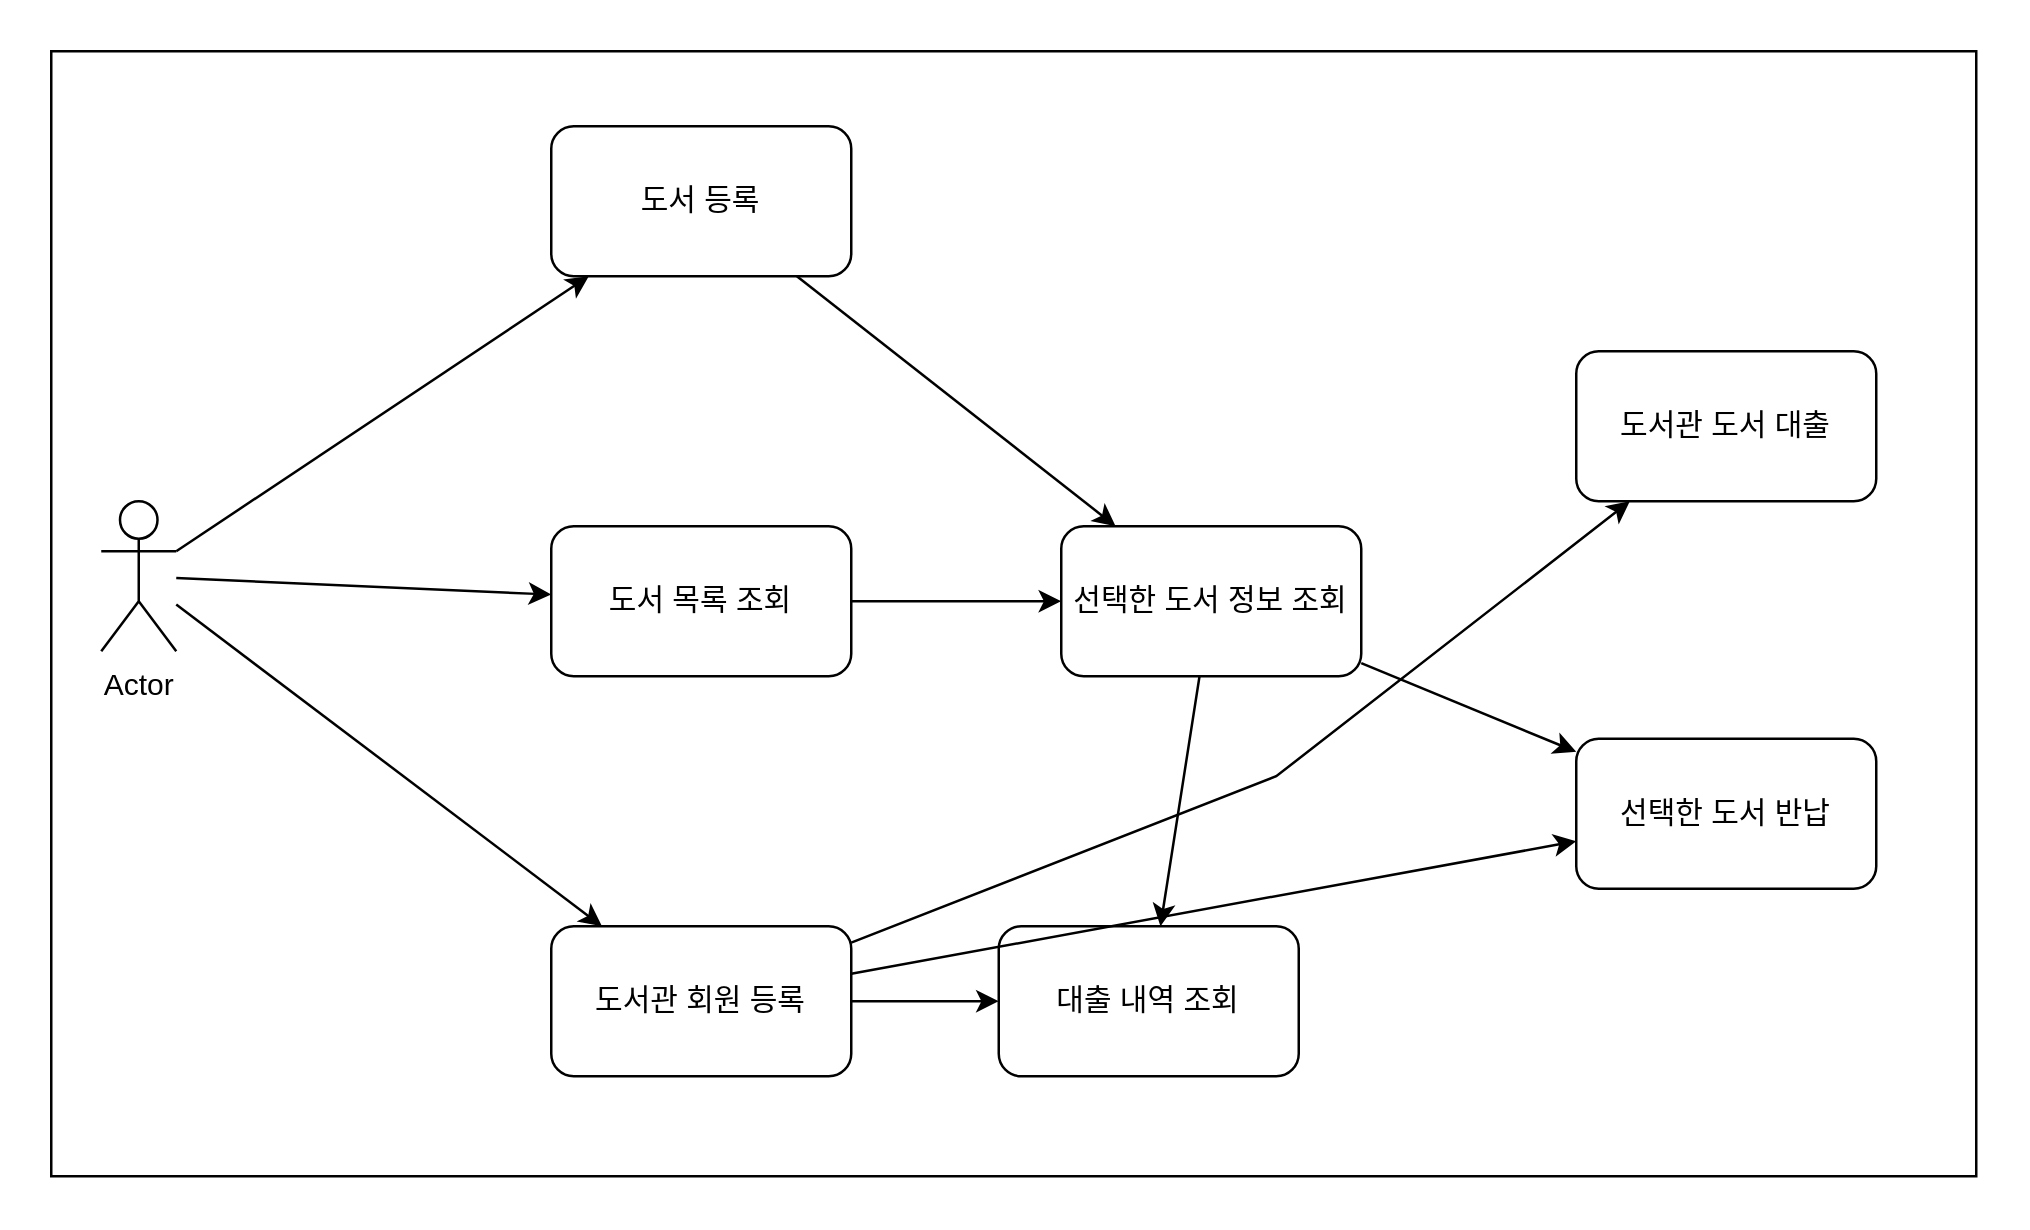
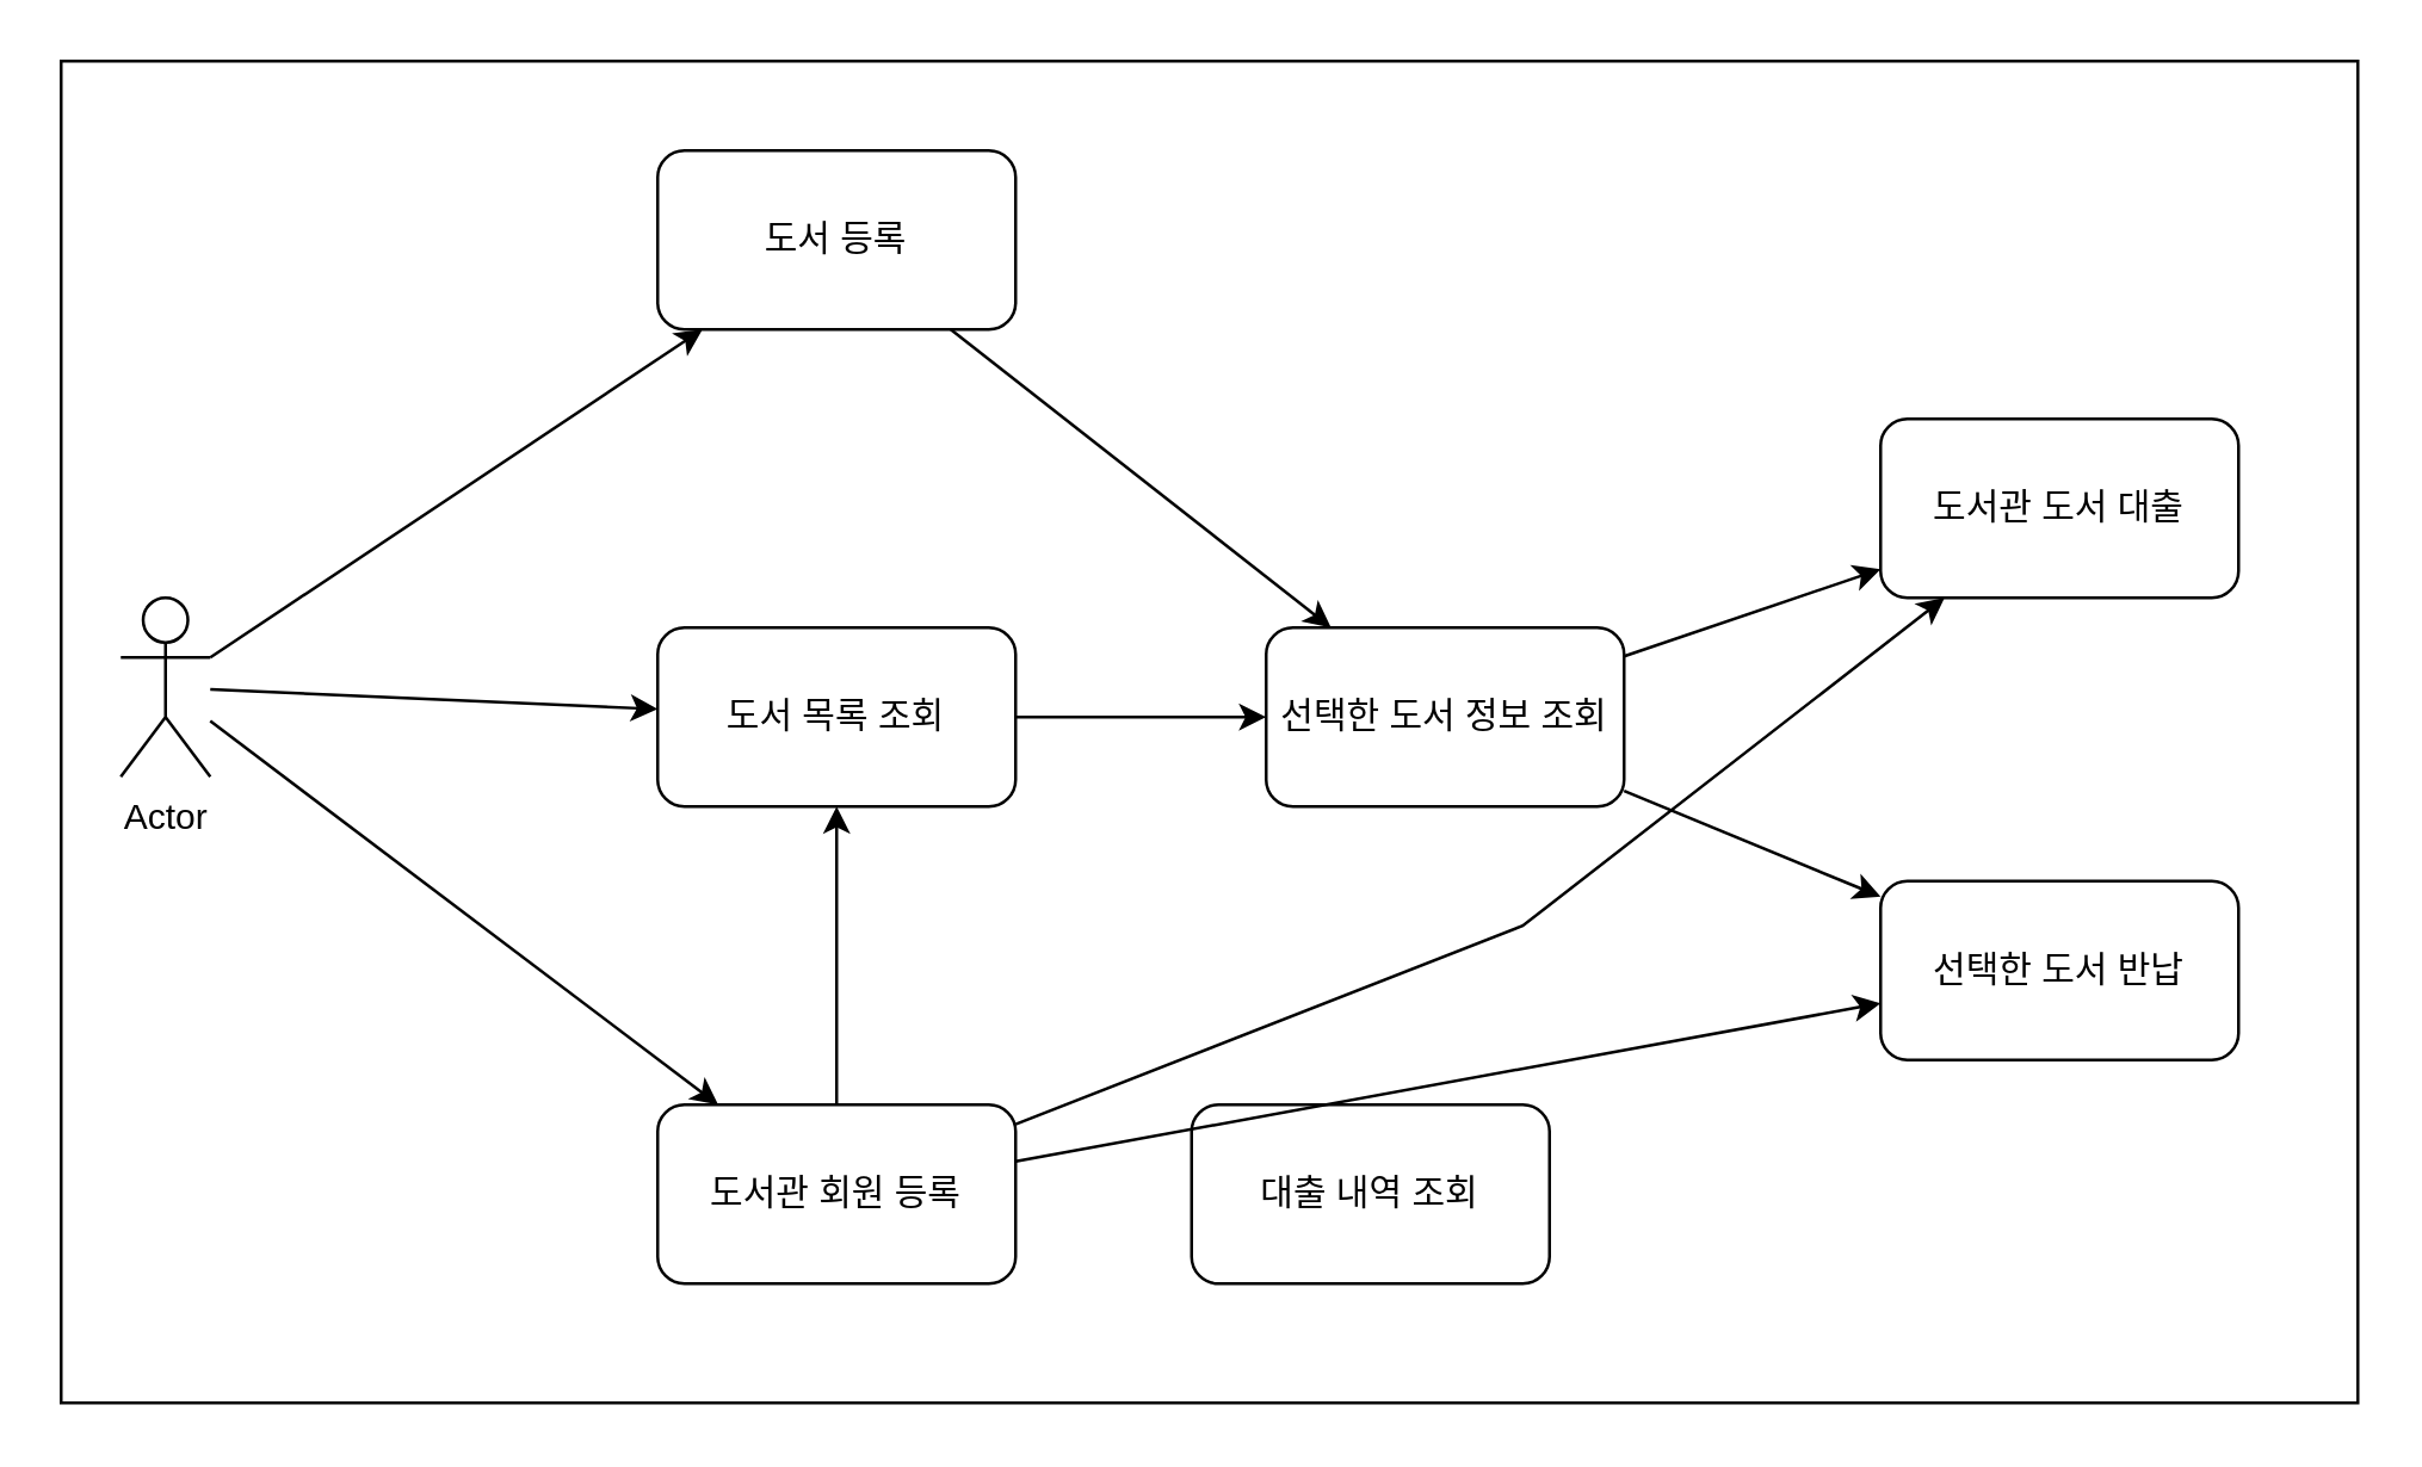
- <mxCell id="15" value="" style="endArrow=classic;html=1;rounded=0;" edge="1" parent="1" source="5" target="10"><mxGeometry width="50" height="50" relative="1" as="geometry"><mxPoint x="400" y="300" as="sourcePoint" /><mxPoint x="450" y="250" as="targetPoint" /></mxGeometry></mxCell>
+ <mxCell id="15" value="" style="endArrow=classic;html=1;rounded=0;" edge="1" parent="1" source="5" target="8"><mxGeometry width="50" height="50" relative="1" as="geometry"><mxPoint x="400" y="300" as="sourcePoint" /><mxPoint x="450" y="250" as="targetPoint" /></mxGeometry></mxCell>
- <mxCell id="18" value="" style="endArrow=classic;html=1;rounded=0;" edge="1" parent="1" source="7" target="10"><mxGeometry width="50" height="50" relative="1" as="geometry"><mxPoint x="400" y="300" as="sourcePoint" /><mxPoint x="450" y="250" as="targetPoint" /></mxGeometry></mxCell>
+ <mxCell id="18" value="" style="endArrow=classic;html=1;rounded=0;" edge="1" parent="1" source="7" target="6"><mxGeometry width="50" height="50" relative="1" as="geometry"><mxPoint x="400" y="300" as="sourcePoint" /><mxPoint x="450" y="250" as="targetPoint" /></mxGeometry></mxCell>
